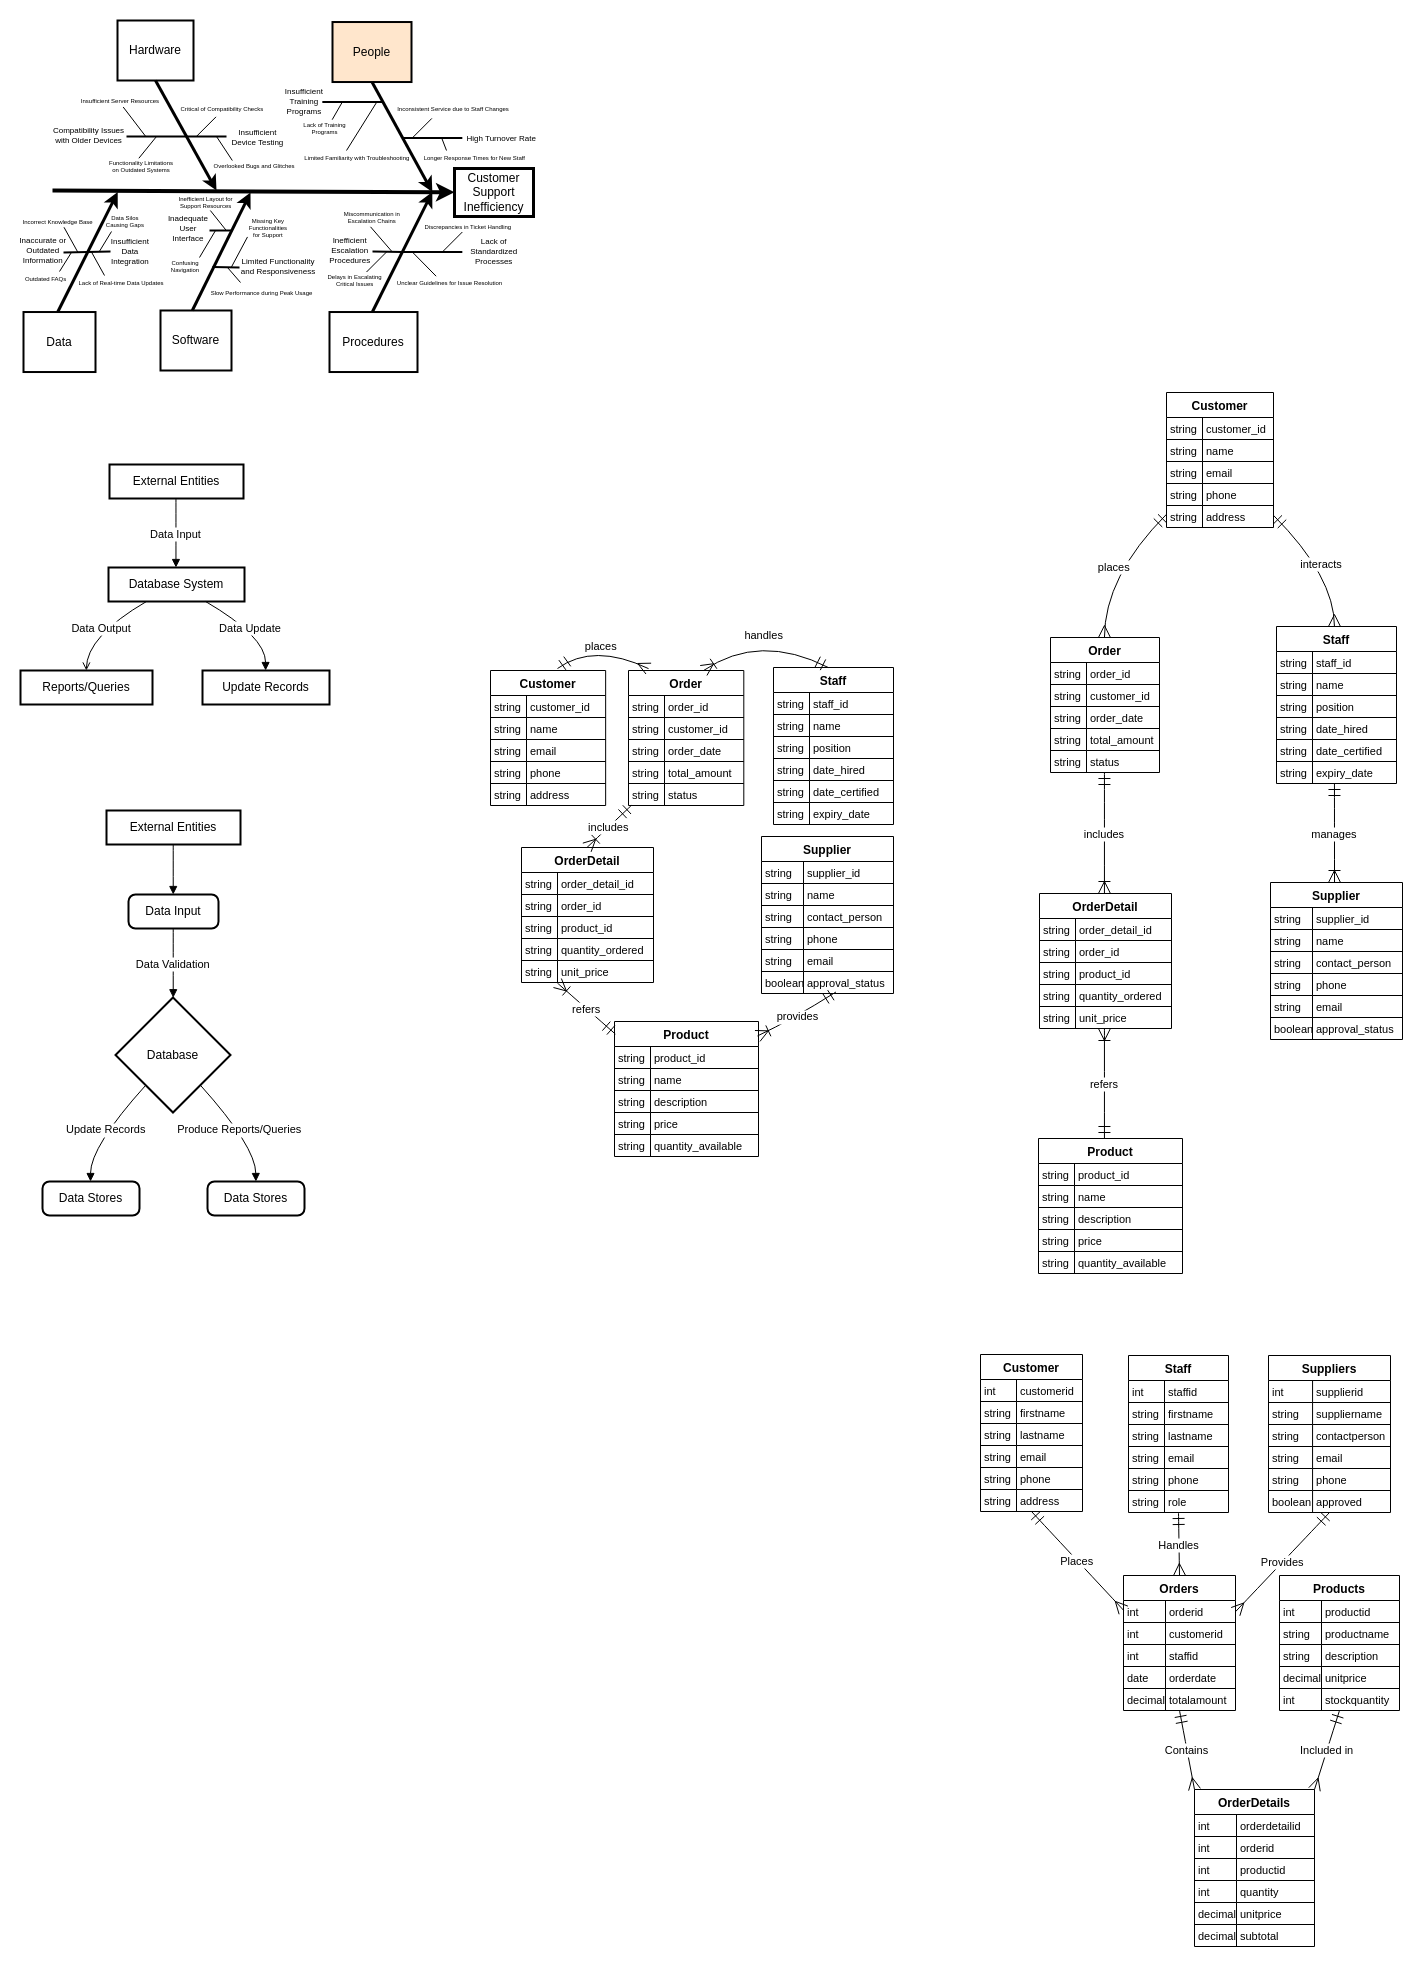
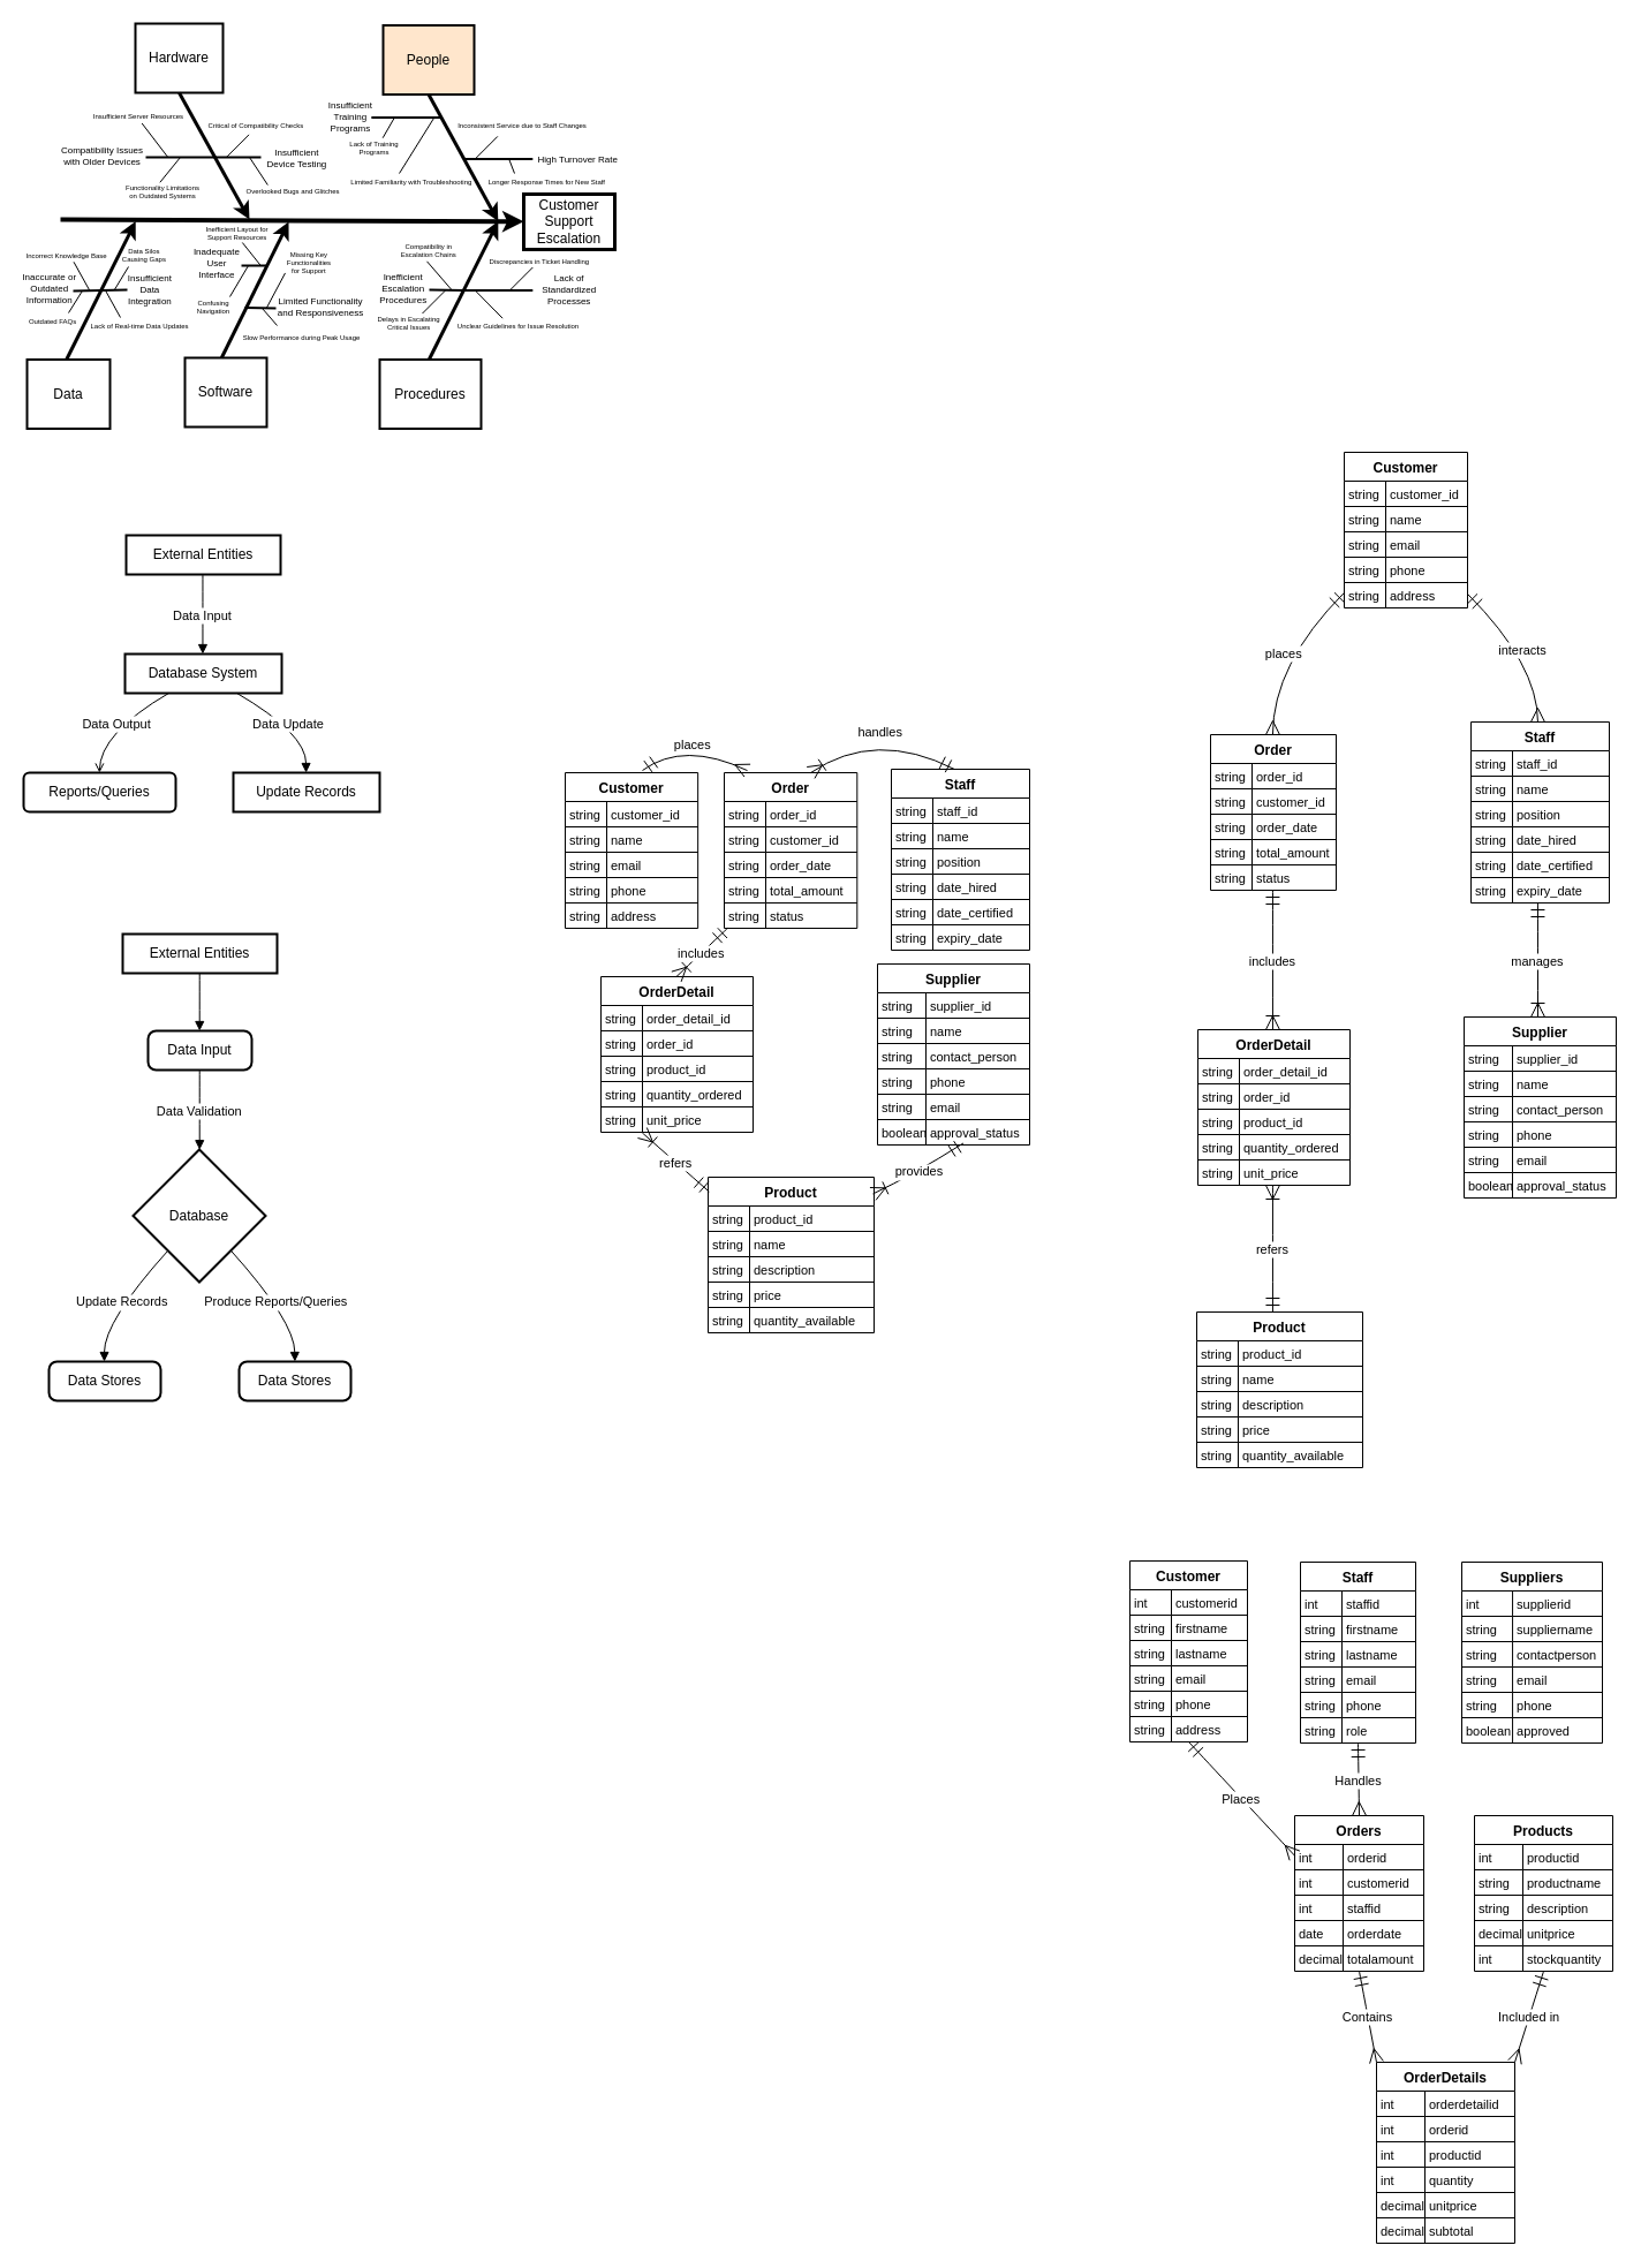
- <mxCell id="3" value="Customer&#10;Support&#10;Inefficiency" style="whiteSpace=wrap;strokeWidth=3" parent="1" vertex="1"><mxGeometry x="454" y="168" width="79" height="48" as="geometry" /></mxCell>
+ <mxCell id="3" value="Customer&#10;Support&#10;Escalation" style="whiteSpace=wrap;strokeWidth=3" parent="1" vertex="1"><mxGeometry x="454" y="168" width="79" height="48" as="geometry" /></mxCell>
- <mxCell id="64" value="Miscommunication in&#10;Escalation Chains" style="text;spacingTop=-5;fontSize=6;align=center;verticalAlign=middle;points=[]" parent="1" vertex="1"><mxGeometry x="346.83" y="215.42" width="50" height="10" as="geometry" /></mxCell>
+ <mxCell id="64" value="Compatibility in&#10;Escalation Chains" style="text;spacingTop=-5;fontSize=6;align=center;verticalAlign=middle;points=[]" parent="1" vertex="1"><mxGeometry x="346.83" y="215.42" width="50" height="10" as="geometry" /></mxCell>
- <mxCell id="76" value="Reports/Queries" style="whiteSpace=wrap;strokeWidth=2;" parent="1" vertex="1"><mxGeometry x="20" y="670" width="132" height="34" as="geometry" /></mxCell>
+ <mxCell id="76" value="Reports/Queries" style="whiteSpace=wrap;strokeWidth=2;rounded=1;" parent="1" vertex="1"><mxGeometry x="20" y="670" width="132" height="34" as="geometry" /></mxCell>
- <mxCell id="200" value="Provides" style="curved=1;startArrow=ERmandOne;startSize=10;;endArrow=ERmany;endSize=10;;exitX=0.5;exitY=1;entryX=1;entryY=0.268;rounded=0;" parent="1" source="144" target="163" edge="1"><mxGeometry relative="1" as="geometry"><Array as="points" /></mxGeometry></mxCell>
